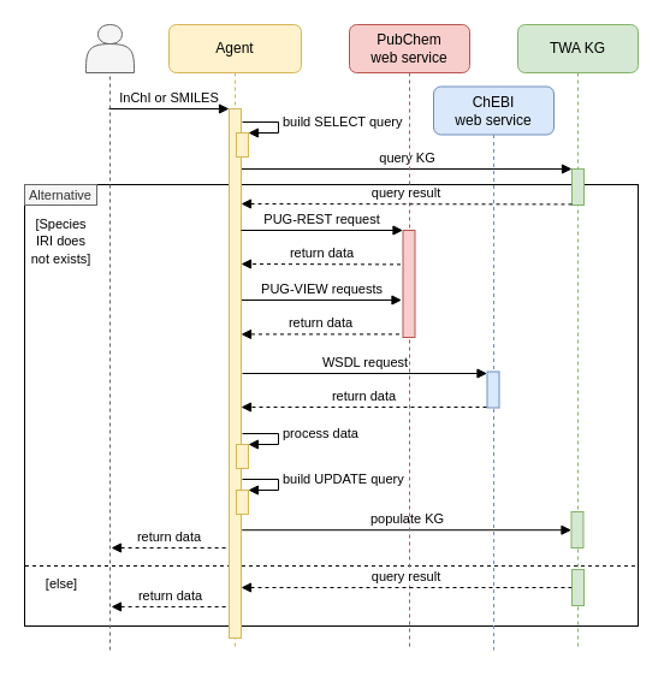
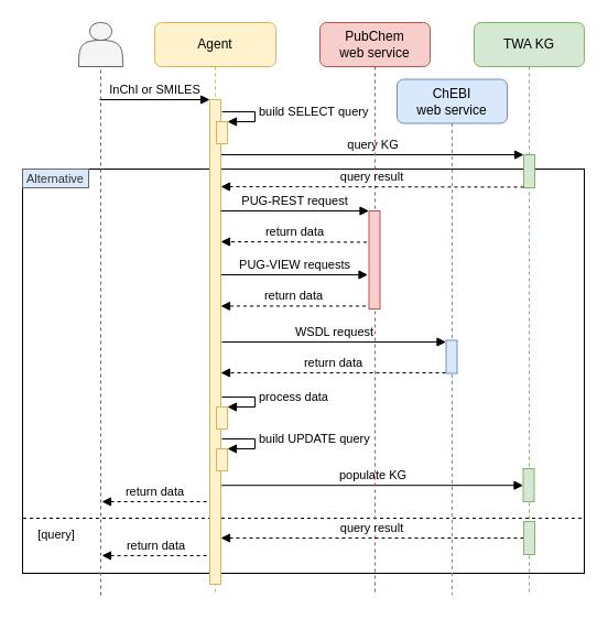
- <mxCell id="31" value="Alternative" style="rounded=0;whiteSpace=wrap;html=1;fontFamily=Helvetica;fontSize=11;fillColor=#f5f5f5;fontColor=#333333;strokeColor=#666666;" vertex="1" parent="1"><mxGeometry x="20" y="153" width="60" height="17" as="geometry" /></mxCell>
+ <mxCell id="31" value="Alternative" style="rounded=0;whiteSpace=wrap;html=1;fontFamily=Helvetica;fontSize=11;fillColor=#dae8fc;fontColor=#333333;strokeColor=#666666;" vertex="1" parent="1"><mxGeometry x="20" y="153" width="60" height="17" as="geometry" /></mxCell>
- <mxCell id="29" value="&lt;font style=&quot;font-size: 11px&quot;&gt;[Species IRI does not exists]&lt;/font&gt;" style="rounded=0;whiteSpace=wrap;html=1;fillColor=none;strokeColor=none;fontFamily=Helvetica;" vertex="1" parent="1"><mxGeometry x="21" y="170" width="59" height="60" as="geometry" /></mxCell>
- <mxCell id="30" value="&lt;font style=&quot;font-size: 11px&quot;&gt;[else]&lt;/font&gt;" style="rounded=0;whiteSpace=wrap;html=1;fillColor=none;strokeColor=none;fontFamily=Helvetica;" vertex="1" parent="1"><mxGeometry x="20.5" y="455" width="60" height="60" as="geometry" /></mxCell>
+ <mxCell id="30" value="&lt;font style=&quot;font-size: 11px&quot;&gt;[query]&lt;/font&gt;" style="rounded=0;whiteSpace=wrap;html=1;fillColor=none;strokeColor=none;fontFamily=Helvetica;" vertex="1" parent="1"><mxGeometry x="20.5" y="455" width="60" height="60" as="geometry" /></mxCell>
